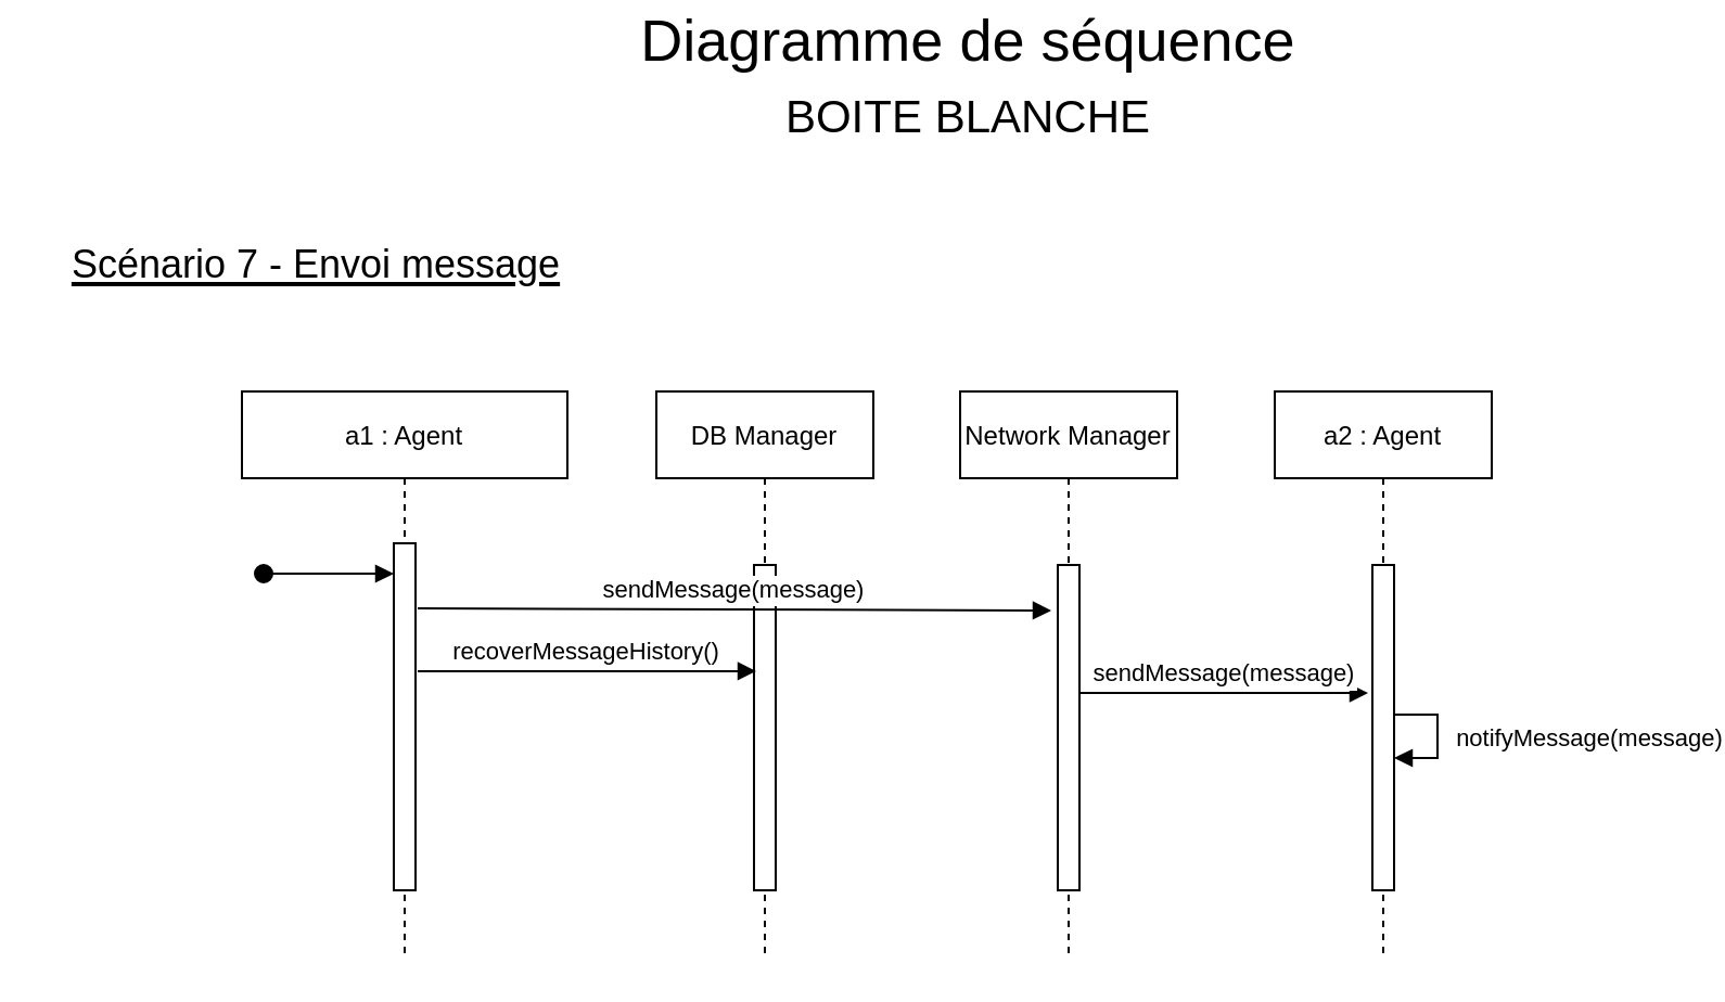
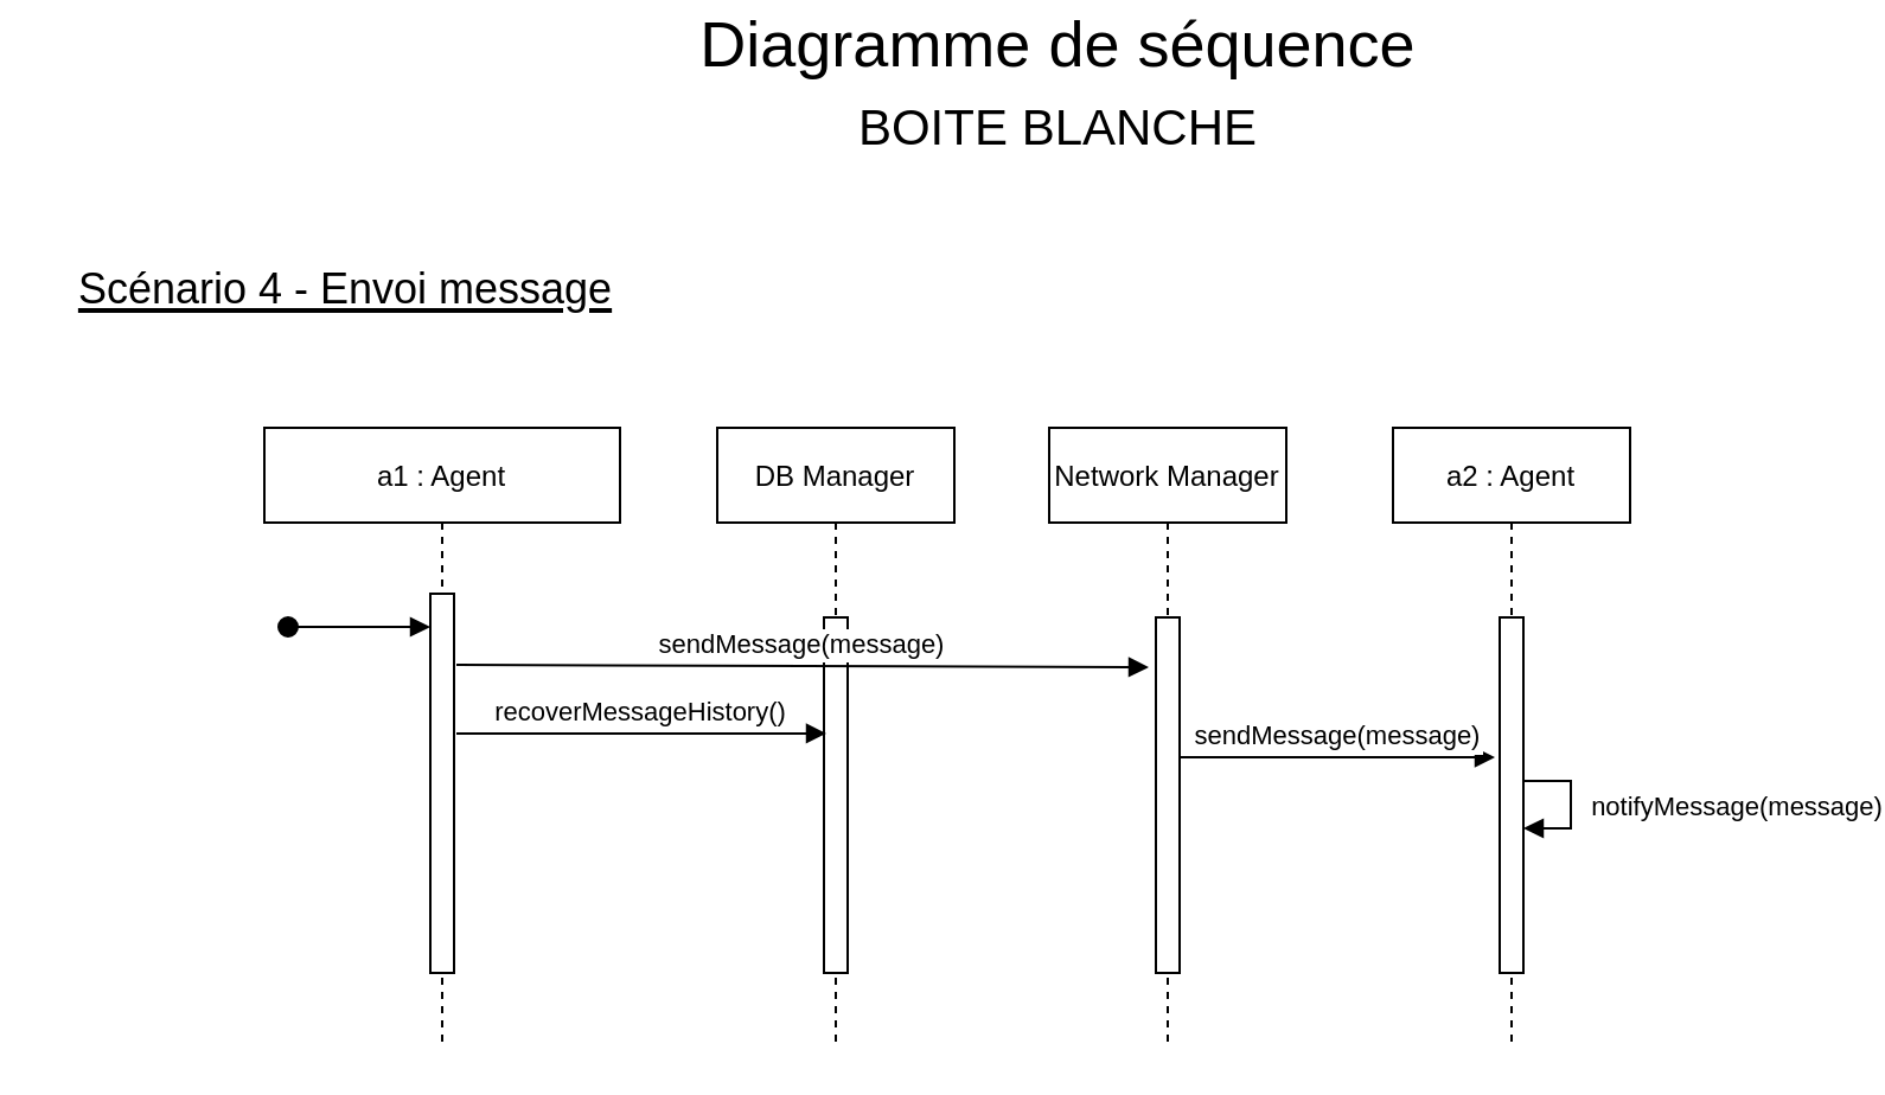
- <mxCell id="11" value="&lt;u&gt;&lt;font style=&quot;font-size: 18px;&quot;&gt;Scénario 7 - Envoi message&lt;br&gt;&lt;/font&gt;&lt;/u&gt;" style="text;html=1;align=center;verticalAlign=middle;resizable=0;points=[];autosize=1;strokeColor=none;fillColor=none;fontSize=21;" vertex="1" parent="1"><mxGeometry x="20" y="100" width="250" height="40" as="geometry" /></mxCell>
+ <mxCell id="11" value="&lt;u&gt;&lt;font style=&quot;font-size: 18px;&quot;&gt;Scénario 4 - Envoi message&lt;br&gt;&lt;/font&gt;&lt;/u&gt;" style="text;html=1;align=center;verticalAlign=middle;resizable=0;points=[];autosize=1;strokeColor=none;fillColor=none;fontSize=21;" vertex="1" parent="1"><mxGeometry x="20" y="100" width="250" height="40" as="geometry" /></mxCell>
